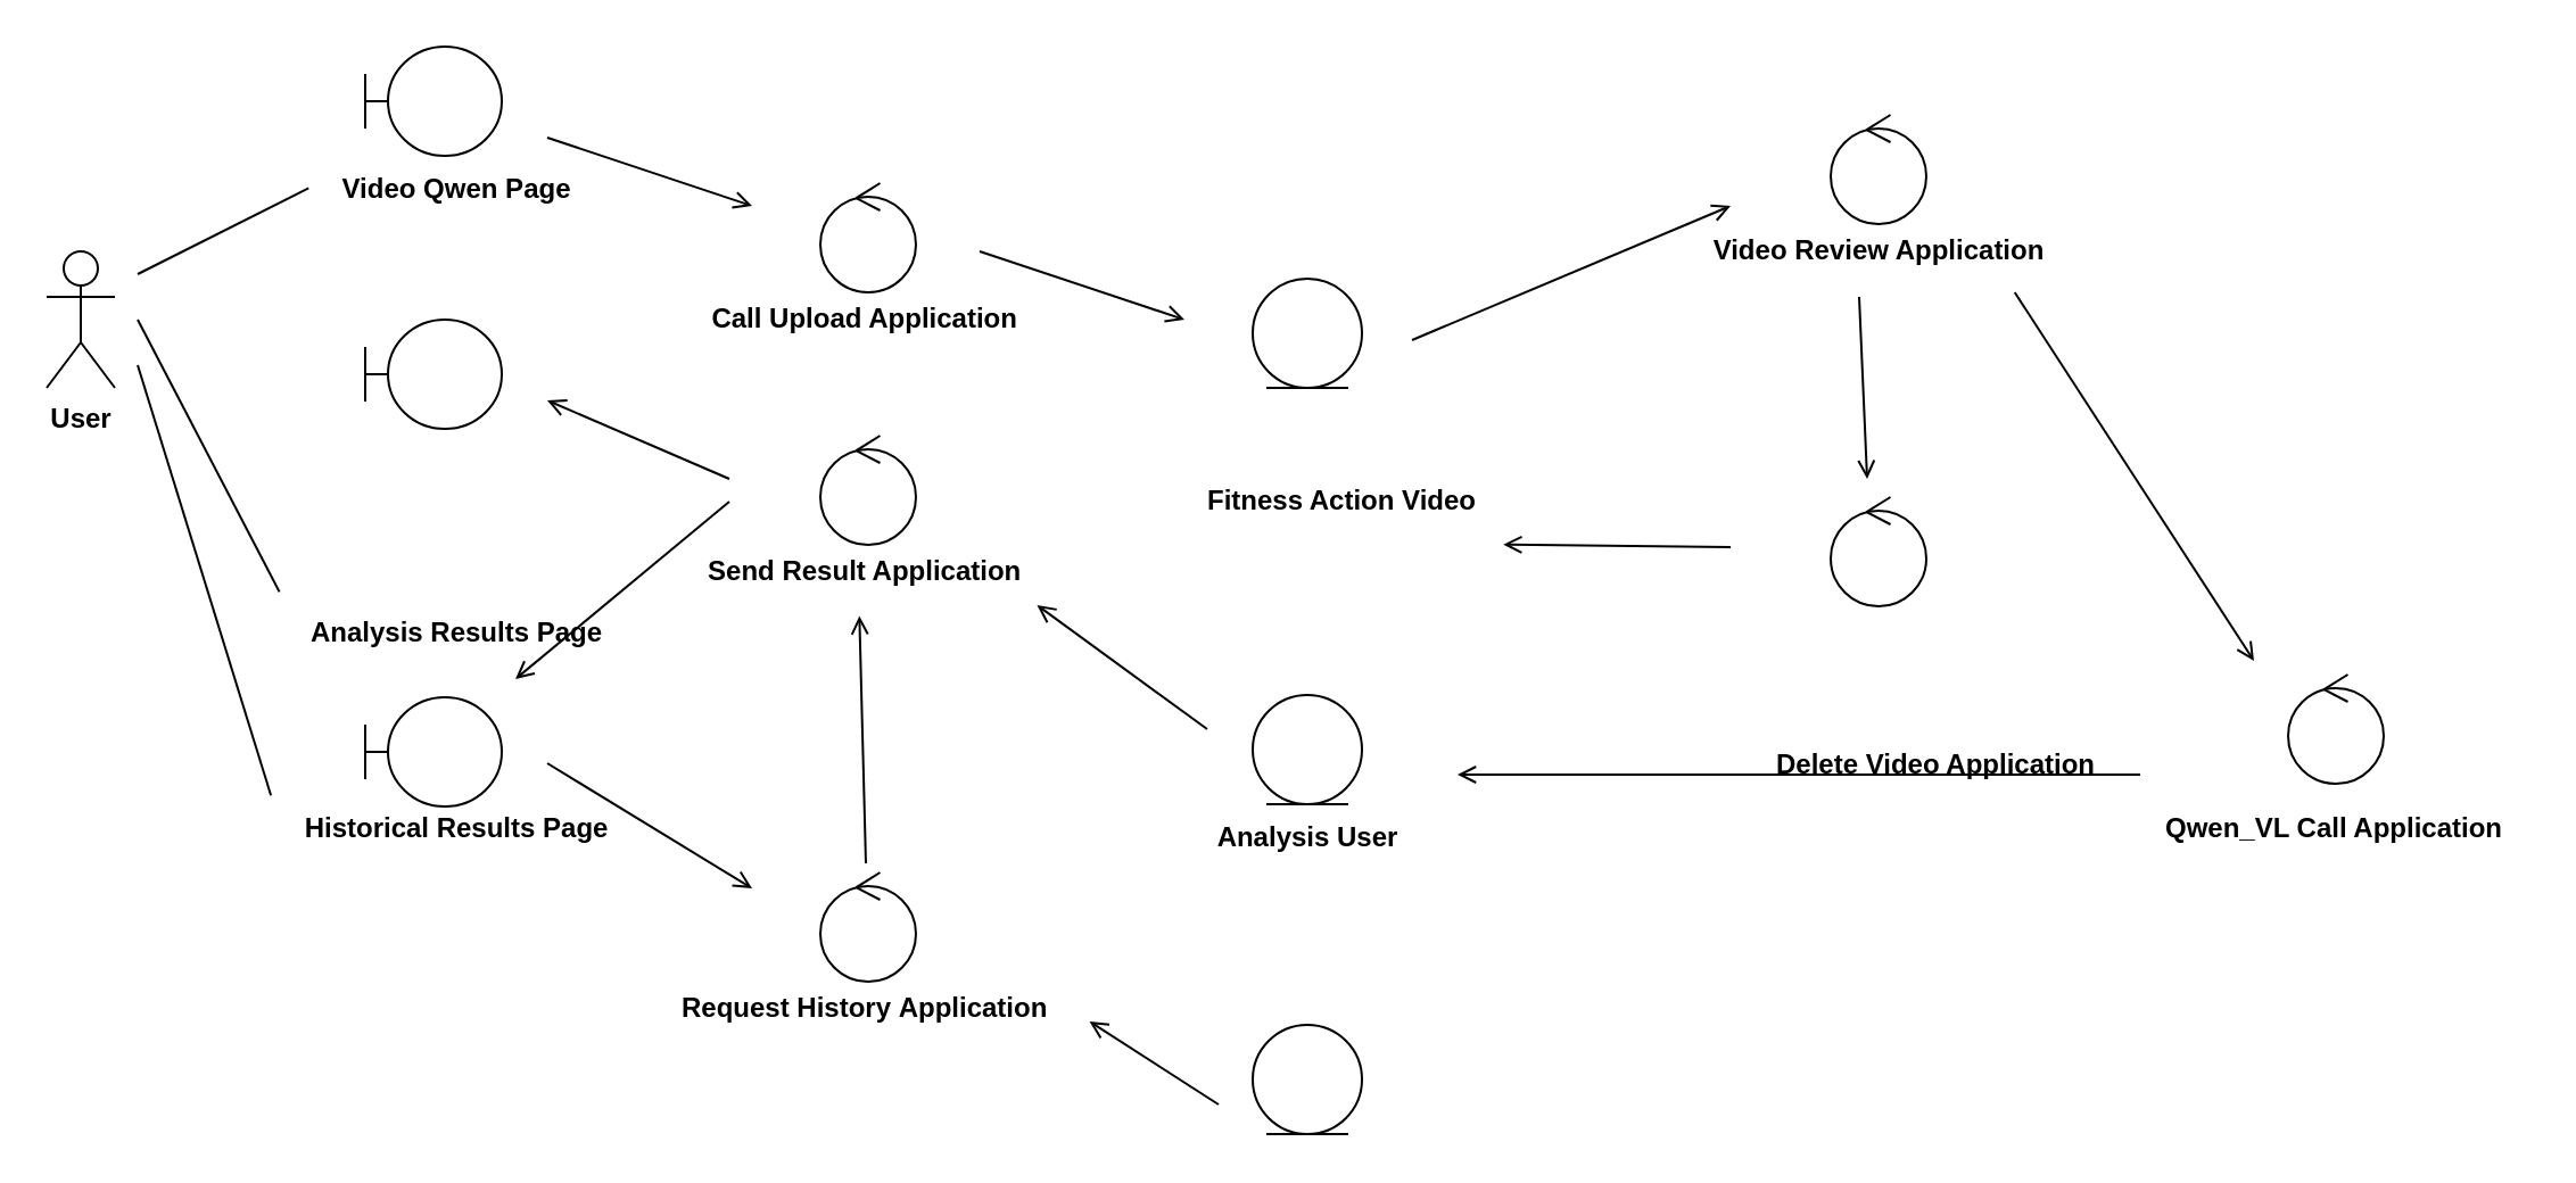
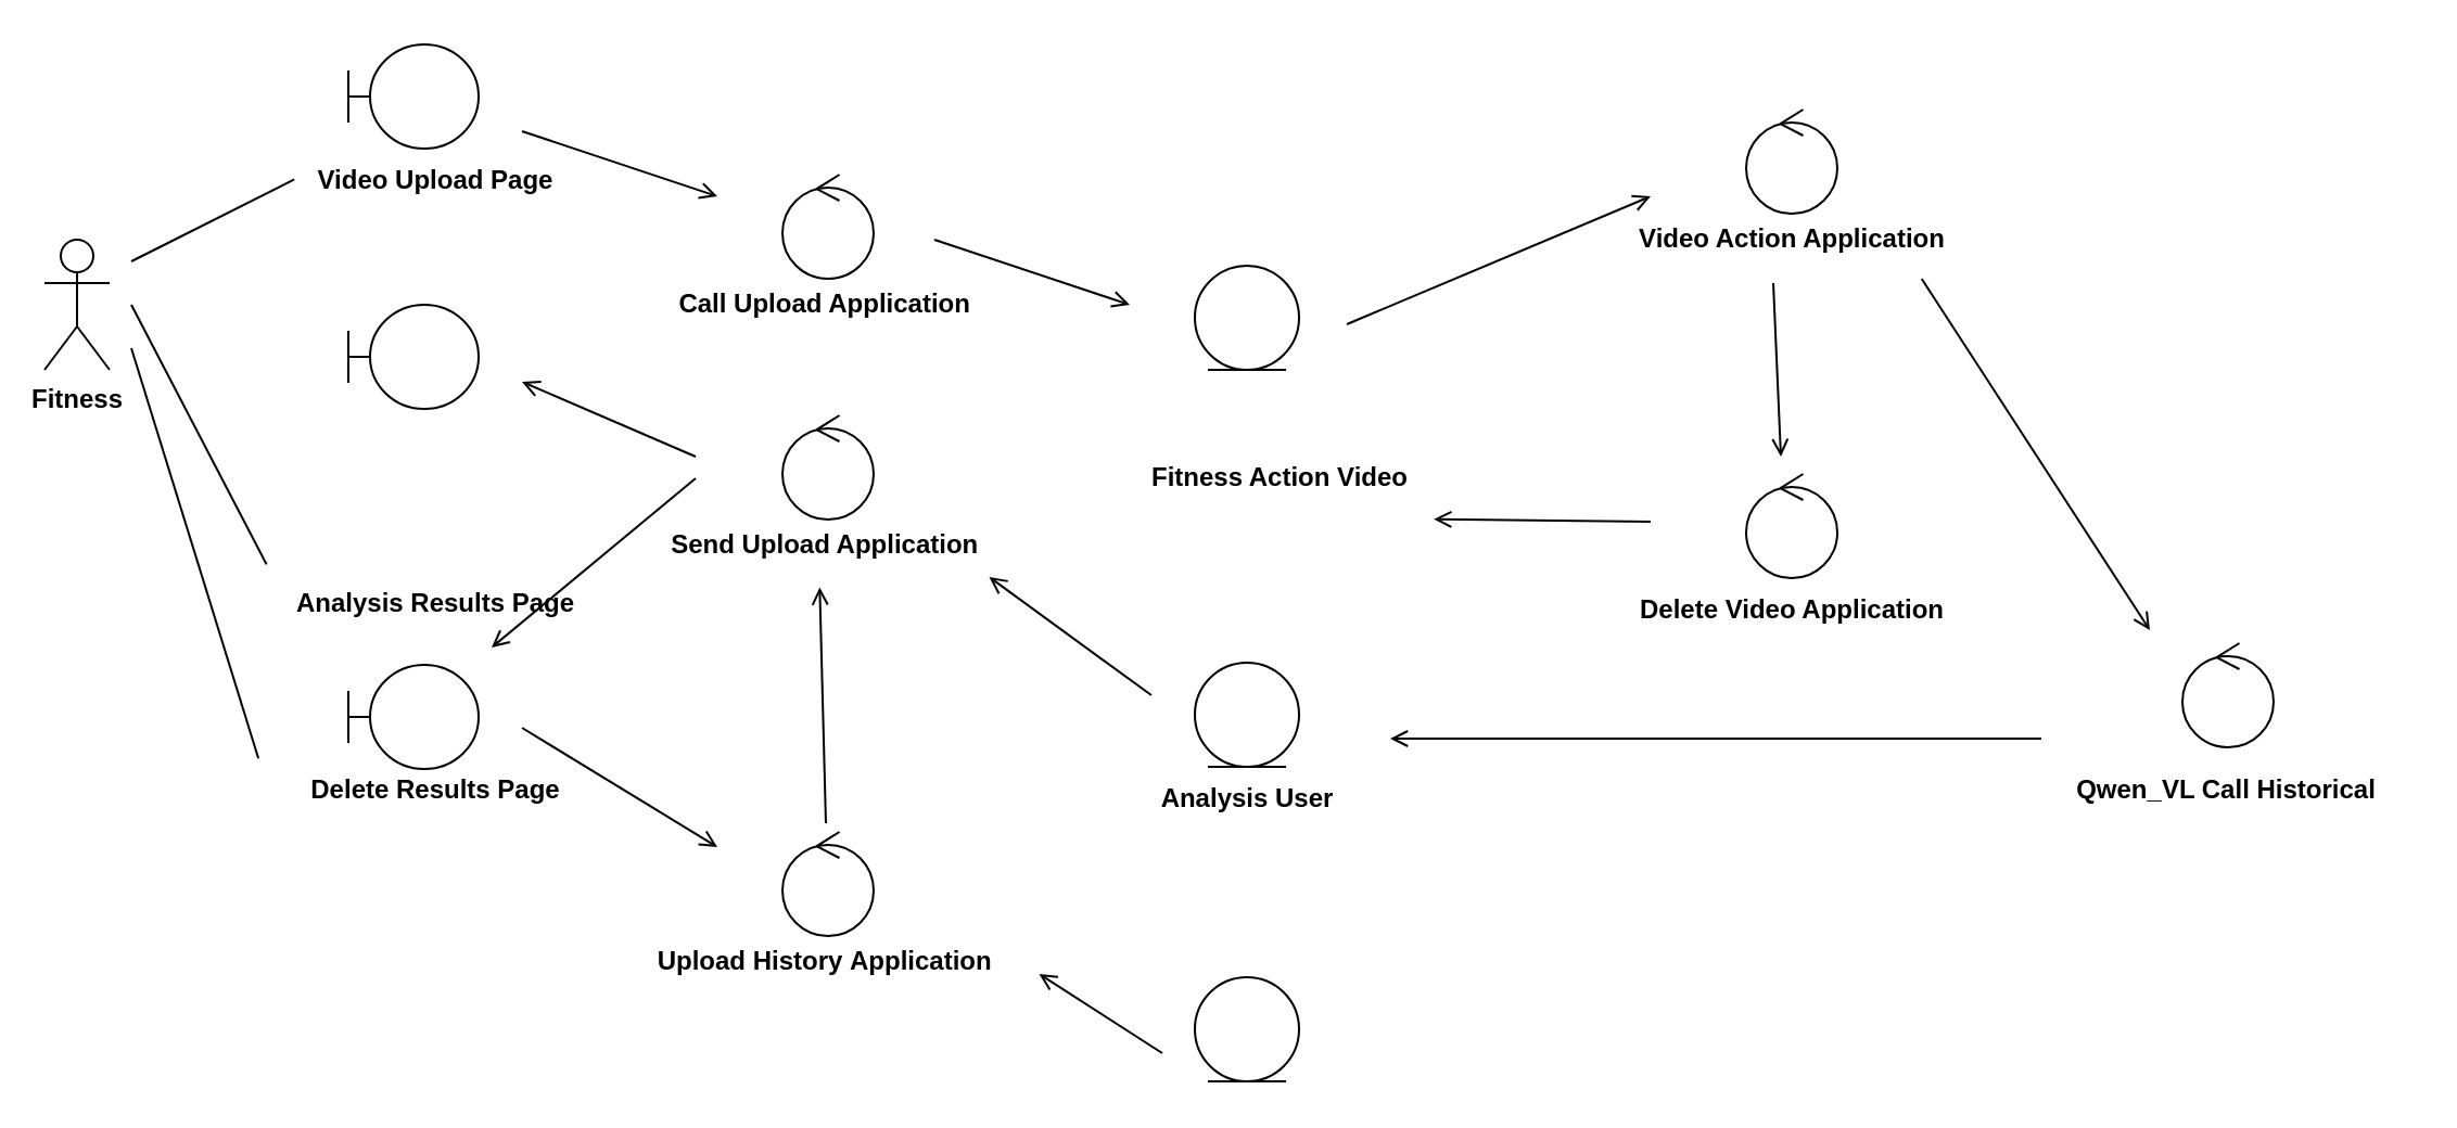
- <mxCell id="5" value="&lt;b&gt;Video Qwen Page&lt;/b&gt;" style="text;html=1;align=center;verticalAlign=middle;resizable=0;points=[];autosize=1;strokeColor=none;fillColor=none;" parent="1" vertex="1"><mxGeometry x="135" y="68" width="130" height="30" as="geometry" /></mxCell>
+ <mxCell id="5" value="&lt;b&gt;Video Upload Page&lt;/b&gt;" style="text;html=1;align=center;verticalAlign=middle;resizable=0;points=[];autosize=1;strokeColor=none;fillColor=none;" parent="1" vertex="1"><mxGeometry x="135" y="68" width="130" height="30" as="geometry" /></mxCell>
- <mxCell id="20" value="&lt;b&gt;Video Review Application&lt;/b&gt;" style="text;html=1;align=center;verticalAlign=middle;resizable=0;points=[];autosize=1;strokeColor=none;fillColor=none;" parent="1" vertex="1"><mxGeometry x="740" y="95" width="170" height="30" as="geometry" /></mxCell>
+ <mxCell id="20" value="&lt;b&gt;Video Action Application&lt;/b&gt;" style="text;html=1;align=center;verticalAlign=middle;resizable=0;points=[];autosize=1;strokeColor=none;fillColor=none;" parent="1" vertex="1"><mxGeometry x="740" y="95" width="170" height="30" as="geometry" /></mxCell>
- <mxCell id="2" value="&lt;b&gt;User&lt;/b&gt;" style="shape=umlActor;verticalLabelPosition=bottom;verticalAlign=top;html=1;outlineConnect=0;" parent="1" vertex="1"><mxGeometry x="20" y="110" width="30" height="60" as="geometry" /></mxCell>
+ <mxCell id="2" value="&lt;b&gt;Fitness&lt;/b&gt;" style="shape=umlActor;verticalLabelPosition=bottom;verticalAlign=top;html=1;outlineConnect=0;" parent="1" vertex="1"><mxGeometry x="20" y="110" width="30" height="60" as="geometry" /></mxCell>
- <mxCell id="33" value="&lt;b&gt;Send Result Application&amp;nbsp;&lt;/b&gt;" style="text;html=1;align=center;verticalAlign=middle;resizable=0;points=[];autosize=1;strokeColor=none;fillColor=none;" parent="1" vertex="1"><mxGeometry x="301" y="236" width="160" height="30" as="geometry" /></mxCell>
+ <mxCell id="33" value="&lt;b&gt;Send Upload Application&amp;nbsp;&lt;/b&gt;" style="text;html=1;align=center;verticalAlign=middle;resizable=0;points=[];autosize=1;strokeColor=none;fillColor=none;" parent="1" vertex="1"><mxGeometry x="301" y="236" width="160" height="30" as="geometry" /></mxCell>
- <mxCell id="22" value="&lt;b&gt;Delete Video Application&lt;/b&gt;" style="text;html=1;align=center;verticalAlign=middle;resizable=0;points=[];autosize=1;strokeColor=none;fillColor=none;" parent="1" vertex="1"><mxGeometry x="770" y="321" width="160" height="30" as="geometry" /></mxCell>
+ <mxCell id="22" value="&lt;b&gt;Delete Video Application&lt;/b&gt;" style="text;html=1;align=center;verticalAlign=middle;resizable=0;points=[];autosize=1;strokeColor=none;fillColor=none;" parent="1" vertex="1"><mxGeometry x="745" y="266" width="160" height="30" as="geometry" /></mxCell>
- <mxCell id="9" value="&lt;b&gt;Historical Results&amp;nbsp;Page&lt;/b&gt;" style="text;html=1;align=center;verticalAlign=middle;resizable=0;points=[];autosize=1;strokeColor=none;fillColor=none;" parent="1" vertex="1"><mxGeometry x="120" y="349" width="160" height="30" as="geometry" /></mxCell>
+ <mxCell id="9" value="&lt;b&gt;Delete Results&amp;nbsp;Page&lt;/b&gt;" style="text;html=1;align=center;verticalAlign=middle;resizable=0;points=[];autosize=1;strokeColor=none;fillColor=none;" parent="1" vertex="1"><mxGeometry x="120" y="349" width="160" height="30" as="geometry" /></mxCell>
- <mxCell id="26" value="&lt;b&gt;Qwen_VL Call Application&lt;/b&gt;" style="text;html=1;align=center;verticalAlign=middle;resizable=0;points=[];autosize=1;strokeColor=none;fillColor=none;" parent="1" vertex="1"><mxGeometry x="940" y="349" width="170" height="30" as="geometry" /></mxCell>
+ <mxCell id="26" value="&lt;b&gt;Qwen_VL Call Historical&lt;/b&gt;" style="text;html=1;align=center;verticalAlign=middle;resizable=0;points=[];autosize=1;strokeColor=none;fillColor=none;" parent="1" vertex="1"><mxGeometry x="940" y="349" width="170" height="30" as="geometry" /></mxCell>
- <mxCell id="36" value="&lt;b&gt;Request History&amp;nbsp;Application&amp;nbsp;&lt;/b&gt;" style="text;html=1;align=center;verticalAlign=middle;resizable=0;points=[];autosize=1;strokeColor=none;fillColor=none;" parent="1" vertex="1"><mxGeometry x="286" y="428" width="190" height="30" as="geometry" /></mxCell>
+ <mxCell id="36" value="&lt;b&gt;Upload History&amp;nbsp;Application&amp;nbsp;&lt;/b&gt;" style="text;html=1;align=center;verticalAlign=middle;resizable=0;points=[];autosize=1;strokeColor=none;fillColor=none;" parent="1" vertex="1"><mxGeometry x="286" y="428" width="190" height="30" as="geometry" /></mxCell>
